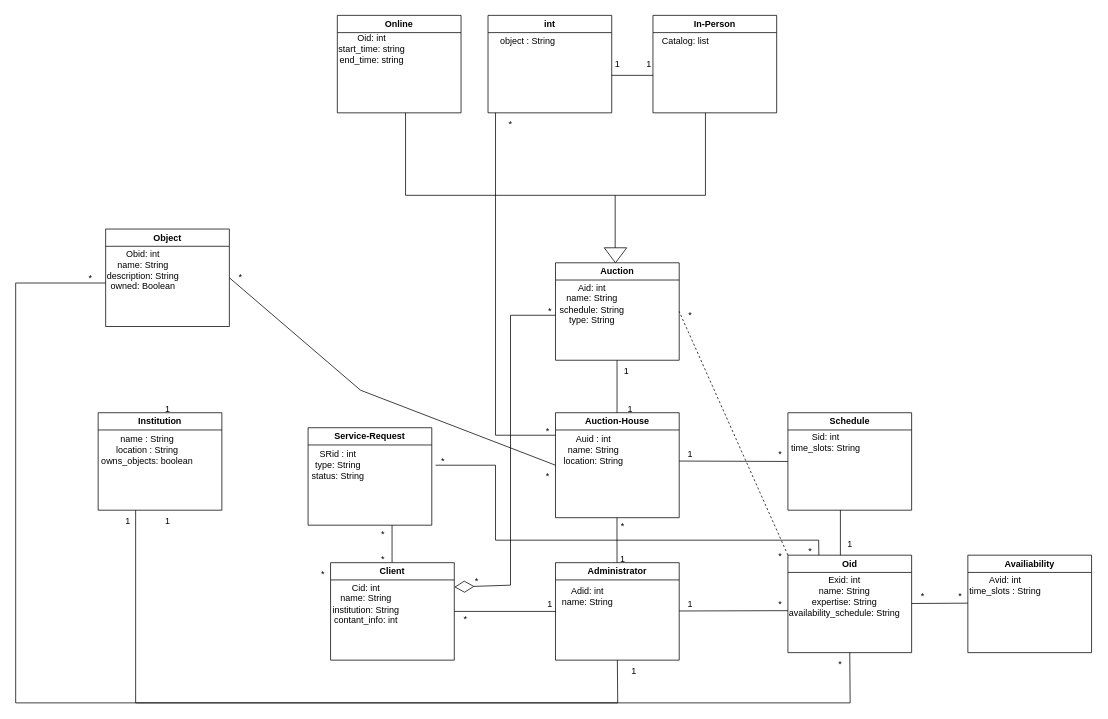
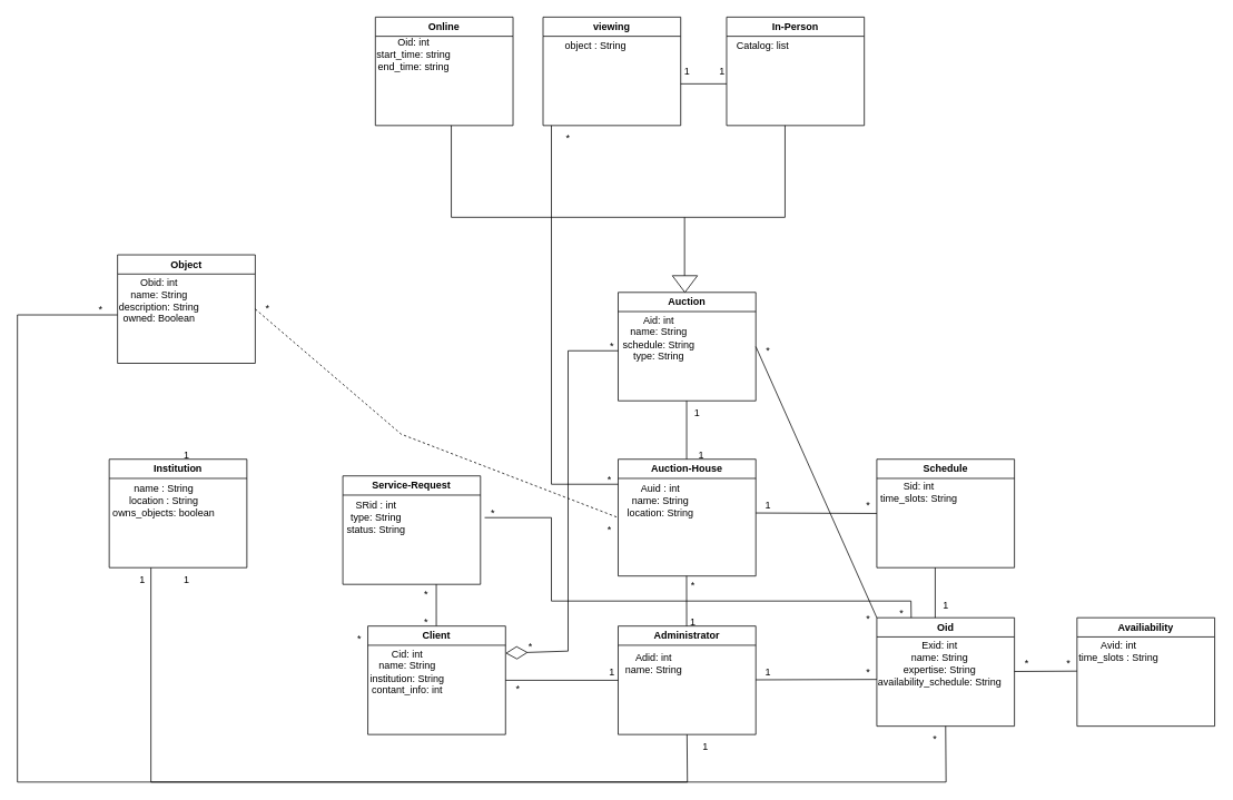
- <mxCell id="44" value="int" style="swimlane;whiteSpace=wrap;html=1;" parent="1" vertex="1"><mxGeometry x="650" y="20" width="165" height="130" as="geometry" /></mxCell>
+ <mxCell id="44" value="viewing" style="swimlane;whiteSpace=wrap;html=1;" parent="1" vertex="1"><mxGeometry x="650" y="20" width="165" height="130" as="geometry" /></mxCell>
- <mxCell id="45" value="object : String" style="text;html=1;align=center;verticalAlign=middle;whiteSpace=wrap;rounded=0;" parent="44" vertex="1"><mxGeometry y="25" width="106" height="20" as="geometry" /></mxCell>
+ <mxCell id="45" value="object : String" style="text;html=1;align=center;verticalAlign=middle;whiteSpace=wrap;rounded=0;" parent="44" vertex="1"><mxGeometry x="10" y="25" width="106" height="20" as="geometry" /></mxCell>
- <mxCell id="48" value="" style="endArrow=none;html=1;rounded=0;exitX=1;exitY=0.5;exitDx=0;exitDy=0;entryX=0;entryY=0.5;entryDx=0;entryDy=0;" parent="1" source="42" target="5" edge="1"><mxGeometry width="50" height="50" relative="1" as="geometry"><mxPoint x="420" y="395" as="sourcePoint" /><mxPoint x="420" y="285" as="targetPoint" /><Array as="points"><mxPoint x="480" y="520" /></Array></mxGeometry></mxCell>
+ <mxCell id="48" value="" style="endArrow=none;html=1;rounded=0;exitX=1;exitY=0.5;exitDx=0;exitDy=0;entryX=0;entryY=0.5;entryDx=0;entryDy=0;dashed=1;" parent="1" source="42" target="5" edge="1"><mxGeometry width="50" height="50" relative="1" as="geometry"><mxPoint x="420" y="395" as="sourcePoint" /><mxPoint x="420" y="285" as="targetPoint" /><Array as="points"><mxPoint x="480" y="520" /></Array></mxGeometry></mxCell>
- <mxCell id="72" value="" style="endArrow=none;html=1;rounded=0;entryX=1;entryY=0.5;entryDx=0;entryDy=0;exitX=0;exitY=0;exitDx=0;exitDy=0;dashed=1;" parent="1" source="23" target="2" edge="1"><mxGeometry width="50" height="50" relative="1" as="geometry"><mxPoint x="960" y="520" as="sourcePoint" /><mxPoint x="1010" y="470" as="targetPoint" /></mxGeometry></mxCell>
+ <mxCell id="72" value="" style="endArrow=none;html=1;rounded=0;entryX=1;entryY=0.5;entryDx=0;entryDy=0;exitX=0;exitY=0;exitDx=0;exitDy=0;" parent="1" source="23" target="2" edge="1"><mxGeometry width="50" height="50" relative="1" as="geometry"><mxPoint x="960" y="520" as="sourcePoint" /><mxPoint x="1010" y="470" as="targetPoint" /></mxGeometry></mxCell>
